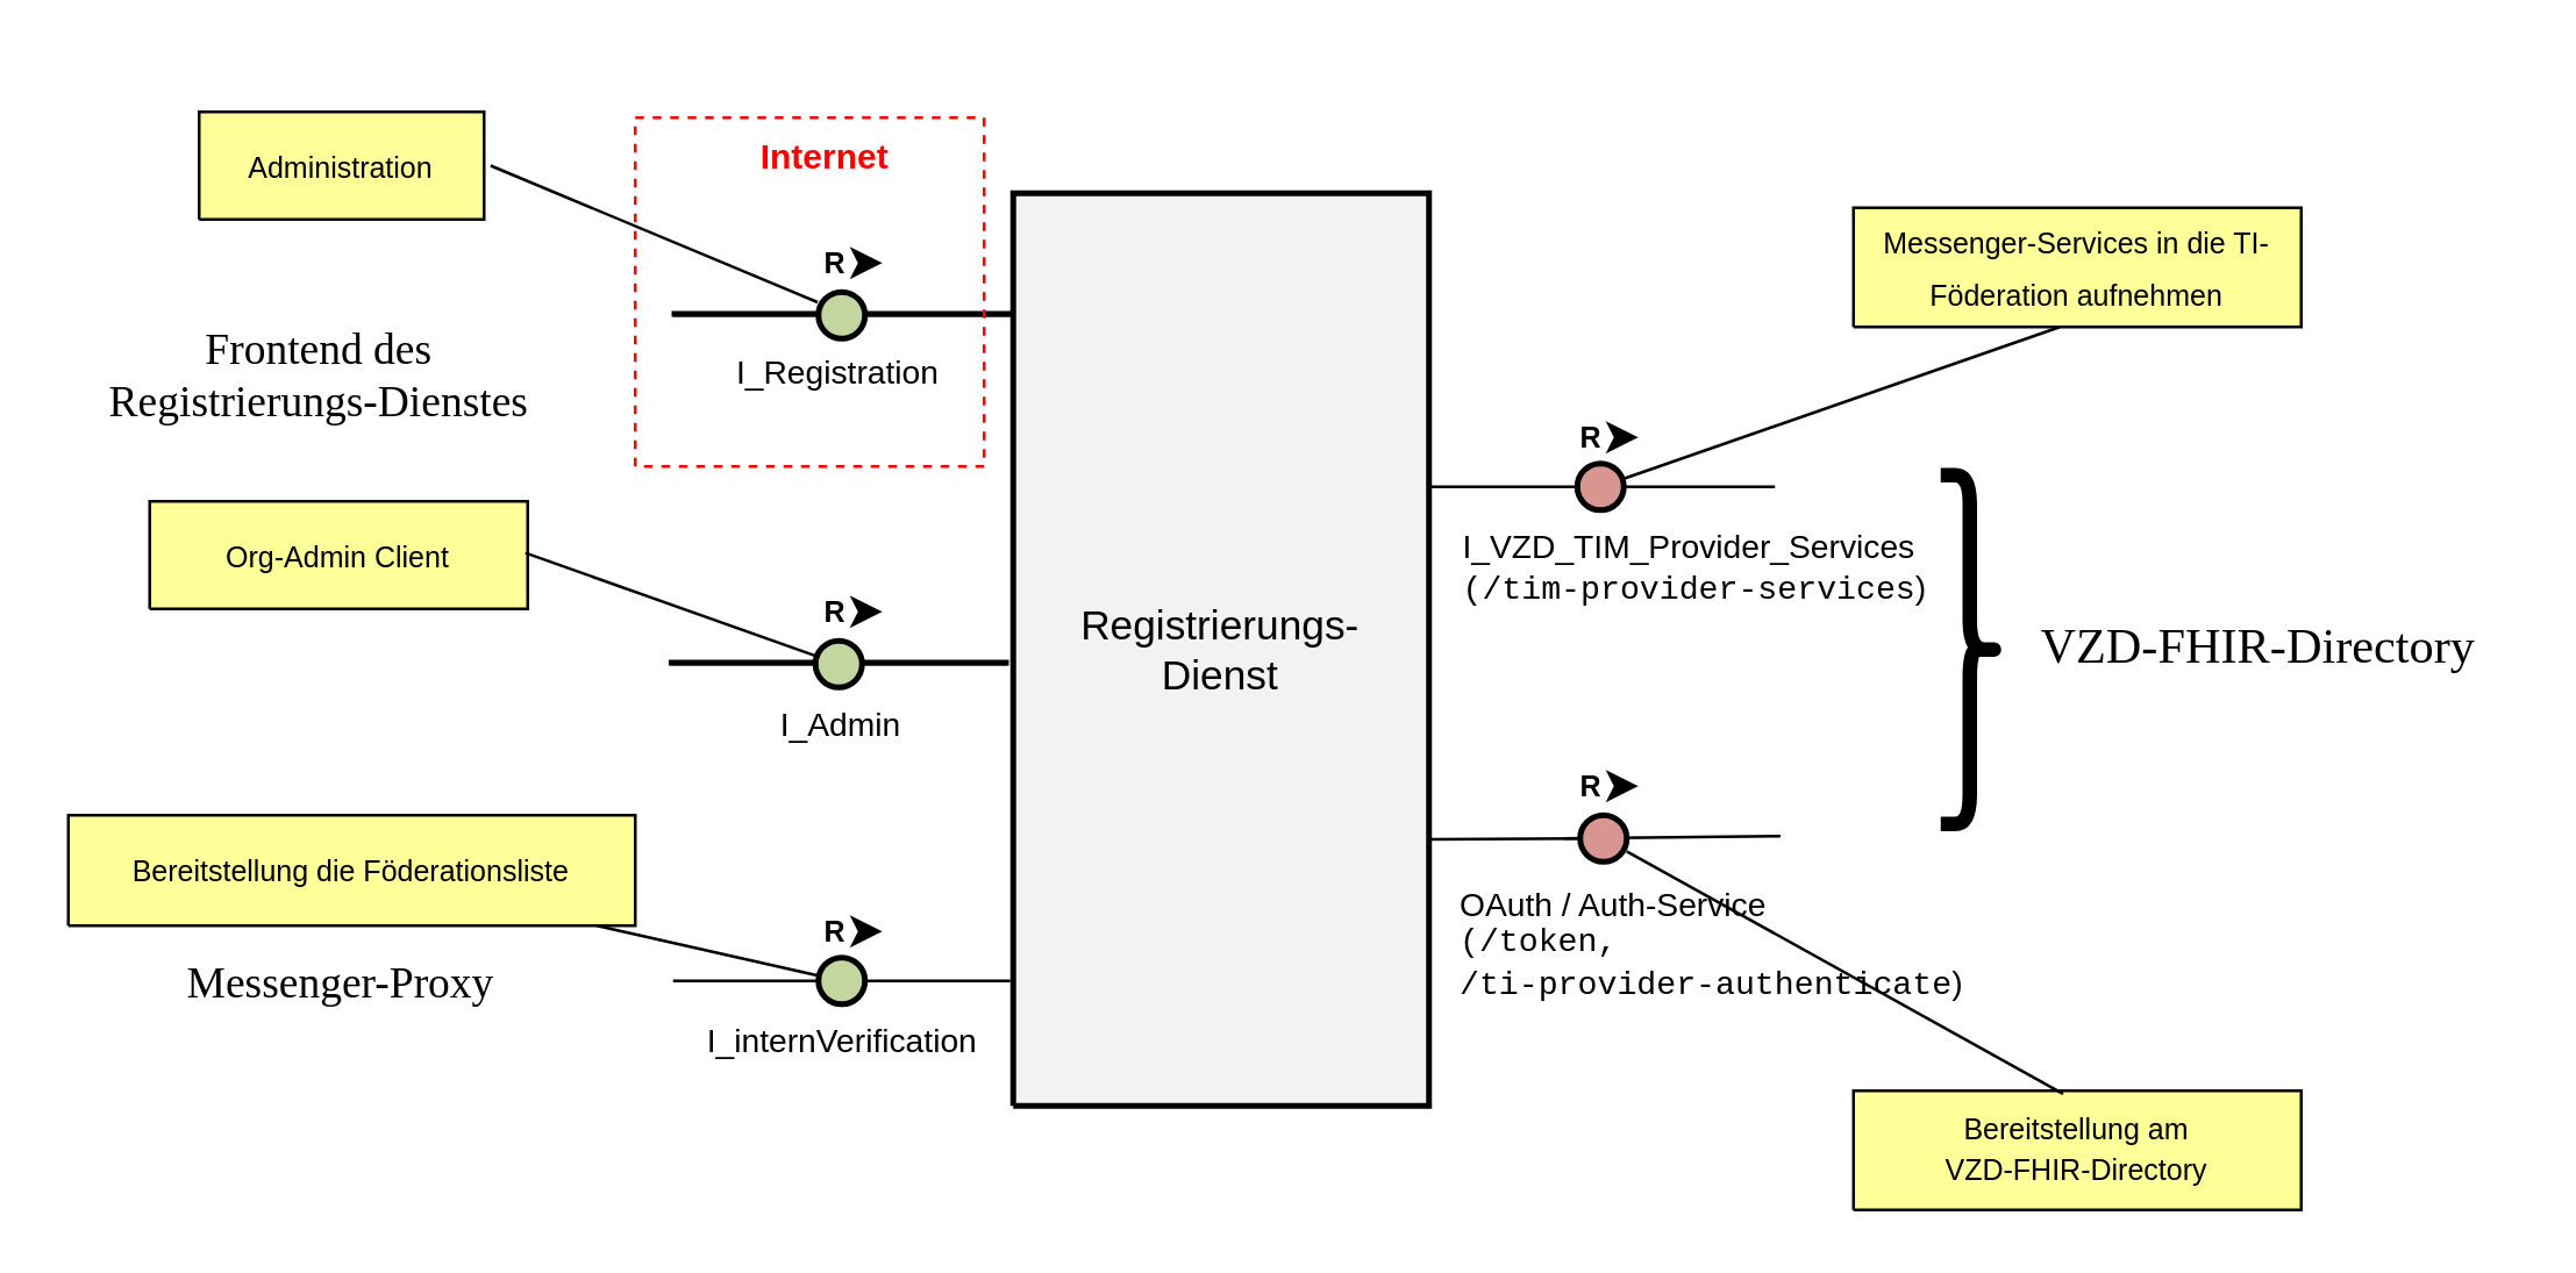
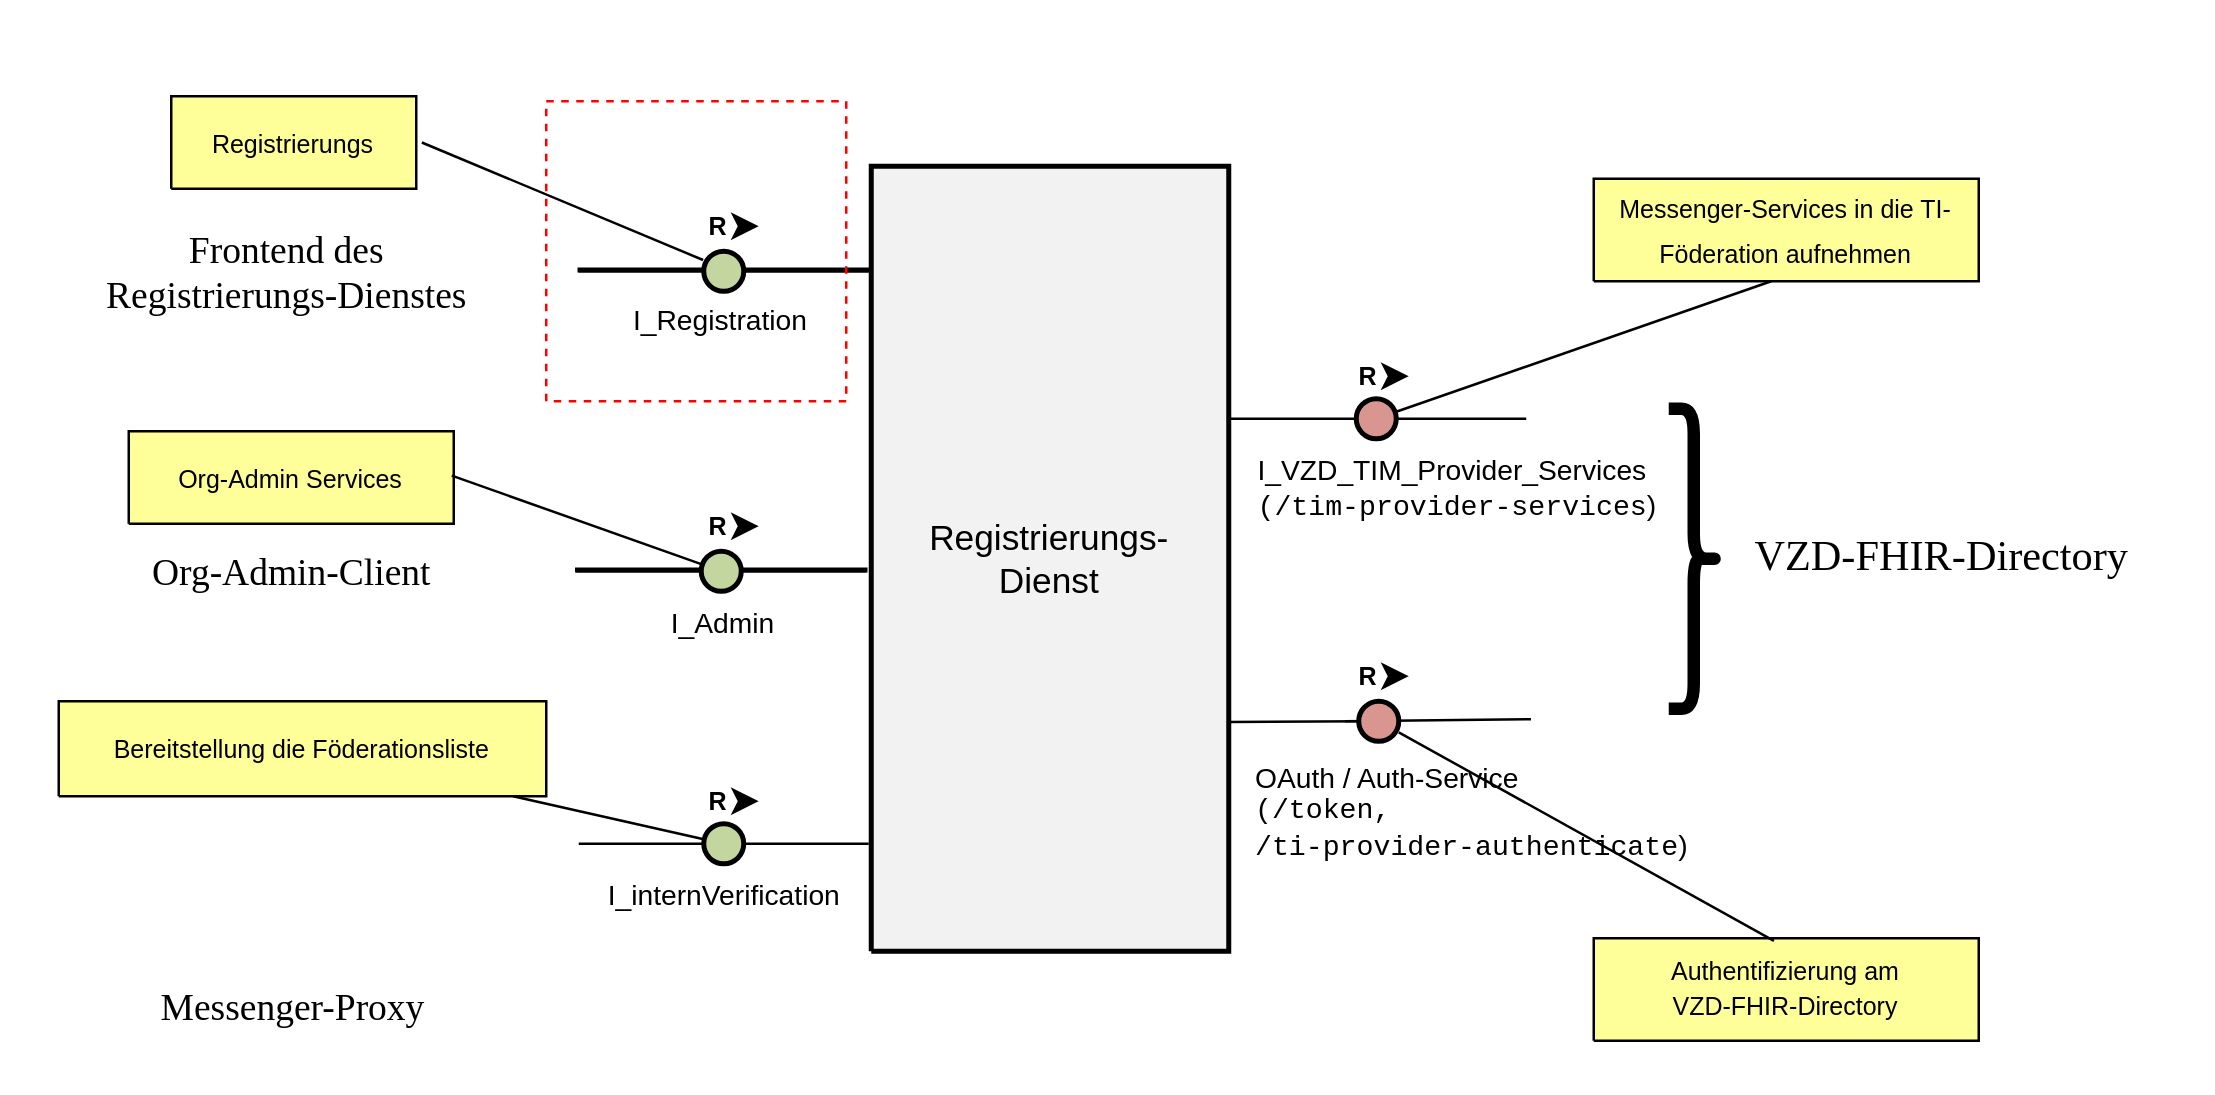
- <mxCell id="66" value="Internet" style="verticalAlign=middle;align=center;vsdxID=83;fillColor=none;gradientColor=none;shape=stencil(nZBLDoAgDERP0z3SIyjew0SURgSD+Lu9kMZoXLhwN9O+tukAlrNpJg1SzDH4QW/URgNYgZTkjA4UkwJUgGXng+6DX1zLfmoymdXo17xh5zmRJ6Q42BWCfc2oJfdAr+Yv+AP9Cb7OJ3H/2JG1HNGz/84klThPVCc=);strokeColor=none;points=[];labelBackgroundColor=none;rounded=0;html=1;whiteSpace=wrap;fontColor=#FF0000;fontStyle=1" parent="1" vertex="1"><mxGeometry x="239.5" y="40" width="87" height="28" as="geometry" /></mxCell>
- <mxCell id="6" value="&lt;div style=&quot;&quot;&gt;&lt;font style=&quot;font-family: Arial; color: rgb(0, 0, 0); direction: ltr; letter-spacing: 0px; line-height: 140%; opacity: 1;&quot;&gt;&lt;font style=&quot;font-size: 10px;&quot;&gt;Administration&lt;/font&gt;&lt;br&gt;&lt;/font&gt;&lt;/div&gt;" style="verticalAlign=middle;align=center;vsdxID=31;fillColor=#ffff99;gradientColor=none;shape=stencil(nZBLDoAgDERP0z3SIyjew0SURgSD+Lu9kMZoXLhwN9O+tukAlrNpJg1SzDH4QW/URgNYgZTkjA4UkwJUgGXng+6DX1zLfmoymdXo17xh5zmRJ6Q42BWCfc2oJfdAr+Yv+AP9Cb7OJ3H/2JG1HNGz/84klThPVCc=);strokeColor=#000000;points=[];labelBackgroundColor=none;rounded=0;html=1;whiteSpace=wrap;" parent="5" vertex="1"><mxGeometry x="-50" y="18" width="98" height="37" as="geometry" /></mxCell>
+ <mxCell id="6" value="&lt;div style=&quot;&quot;&gt;&lt;font style=&quot;font-family: Arial; color: rgb(0, 0, 0); direction: ltr; letter-spacing: 0px; line-height: 140%; opacity: 1;&quot;&gt;&lt;font style=&quot;font-size: 10px;&quot;&gt;Registrierungs&lt;/font&gt;&lt;br&gt;&lt;/font&gt;&lt;/div&gt;" style="verticalAlign=middle;align=center;vsdxID=31;fillColor=#ffff99;gradientColor=none;shape=stencil(nZBLDoAgDERP0z3SIyjew0SURgSD+Lu9kMZoXLhwN9O+tukAlrNpJg1SzDH4QW/URgNYgZTkjA4UkwJUgGXng+6DX1zLfmoymdXo17xh5zmRJ6Q42BWCfc2oJfdAr+Yv+AP9Cb7OJ3H/2JG1HNGz/84klThPVCc=);strokeColor=#000000;points=[];labelBackgroundColor=none;rounded=0;html=1;whiteSpace=wrap;" parent="5" vertex="1"><mxGeometry x="-50" y="18" width="98" height="37" as="geometry" /></mxCell>
- <mxCell id="21" value="&lt;div style=&quot;font-size: 15px;&quot;&gt;&lt;font style=&quot;font-size: 15px; font-family: Calibri; color: rgb(0, 0, 0); direction: ltr; letter-spacing: 0px; line-height: 120%; opacity: 1;&quot;&gt;Frontend des &lt;br&gt;Registrierungs-Dienstes&lt;br&gt;&lt;/font&gt;&lt;/div&gt;" style="verticalAlign=middle;align=center;vsdxID=83;fillColor=none;gradientColor=none;shape=stencil(nZBLDoAgDERP0z3SIyjew0SURgSD+Lu9kMZoXLhwN9O+tukAlrNpJg1SzDH4QW/URgNYgZTkjA4UkwJUgGXng+6DX1zLfmoymdXo17xh5zmRJ6Q42BWCfc2oJfdAr+Yv+AP9Cb7OJ3H/2JG1HNGz/84klThPVCc=);strokeColor=none;points=[];labelBackgroundColor=none;rounded=0;html=1;whiteSpace=wrap;" parent="1" vertex="1"><mxGeometry x="15.5" y="114" width="187" height="28" as="geometry" /></mxCell>
+ <mxCell id="21" value="&lt;div style=&quot;font-size: 15px;&quot;&gt;&lt;font style=&quot;font-size: 15px; font-family: Calibri; color: rgb(0, 0, 0); direction: ltr; letter-spacing: 0px; line-height: 120%; opacity: 1;&quot;&gt;Frontend des &lt;br&gt;Registrierungs-Dienstes&lt;br&gt;&lt;/font&gt;&lt;/div&gt;" style="verticalAlign=middle;align=center;vsdxID=83;fillColor=none;gradientColor=none;shape=stencil(nZBLDoAgDERP0z3SIyjew0SURgSD+Lu9kMZoXLhwN9O+tukAlrNpJg1SzDH4QW/URgNYgZTkjA4UkwJUgGXng+6DX1zLfmoymdXo17xh5zmRJ6Q42BWCfc2oJfdAr+Yv+AP9Cb7OJ3H/2JG1HNGz/84klThPVCc=);strokeColor=none;points=[];labelBackgroundColor=none;rounded=0;html=1;whiteSpace=wrap;" parent="1" vertex="1"><mxGeometry x="20.5" y="94" width="187" height="28" as="geometry" /></mxCell>
- <mxCell id="3" value="&lt;div style=&quot;&quot;&gt;&lt;font style=&quot;font-family: Arial; color: rgb(0, 0, 0); direction: ltr; letter-spacing: 0px; line-height: 140%; opacity: 1;&quot;&gt;&lt;font style=&quot;font-size: 10px;&quot;&gt;Org-Admin Client&lt;/font&gt;&lt;br&gt;&lt;/font&gt;&lt;/div&gt;" style="verticalAlign=middle;align=center;vsdxID=99;fillColor=#ffff99;gradientColor=none;shape=stencil(nZBLDoAgDERP0z3SIyjew0SURgSD+Lu9kMZoXLhwN9O+tukAlrNpJg1SzDH4QW/URgNYgZTkjA4UkwJUgGXng+6DX1zLfmoymdXo17xh5zmRJ6Q42BWCfc2oJfdAr+Yv+AP9Cb7OJ3H/2JG1HNGz/84klThPVCc=);strokeColor=#000000;points=[];labelBackgroundColor=none;rounded=0;html=1;whiteSpace=wrap;" parent="2" vertex="1"><mxGeometry x="-66" y="18" width="130" height="37" as="geometry" /></mxCell>
+ <mxCell id="3" value="&lt;div style=&quot;&quot;&gt;&lt;font style=&quot;font-family: Arial; color: rgb(0, 0, 0); direction: ltr; letter-spacing: 0px; line-height: 140%; opacity: 1;&quot;&gt;&lt;font style=&quot;font-size: 10px;&quot;&gt;Org-Admin Services&lt;/font&gt;&lt;br&gt;&lt;/font&gt;&lt;/div&gt;" style="verticalAlign=middle;align=center;vsdxID=99;fillColor=#ffff99;gradientColor=none;shape=stencil(nZBLDoAgDERP0z3SIyjew0SURgSD+Lu9kMZoXLhwN9O+tukAlrNpJg1SzDH4QW/URgNYgZTkjA4UkwJUgGXng+6DX1zLfmoymdXo17xh5zmRJ6Q42BWCfc2oJfdAr+Yv+AP9Cb7OJ3H/2JG1HNGz/84klThPVCc=);strokeColor=#000000;points=[];labelBackgroundColor=none;rounded=0;html=1;whiteSpace=wrap;" parent="2" vertex="1"><mxGeometry x="-66" y="18" width="130" height="37" as="geometry" /></mxCell>
+ <mxCell id="33" value="&lt;div style=&quot;&quot;&gt;&lt;font style=&quot;font-family: Calibri; color: rgb(0, 0, 0); direction: ltr; letter-spacing: 0px; line-height: 120%; opacity: 1;&quot;&gt;&lt;font style=&quot;font-size: 15px;&quot;&gt;Org-Admin-Client&lt;/font&gt;&lt;br&gt;&lt;/font&gt;&lt;/div&gt;" style="verticalAlign=middle;align=center;vsdxID=96;fillColor=none;gradientColor=none;shape=stencil(nZBLDoAgDERP0z3SIyjew0SURgSD+Lu9kMZoXLhwN9O+tukAlrNpJg1SzDH4QW/URgNYgZTkjA4UkwJUgGXng+6DX1zLfmoymdXo17xh5zmRJ6Q42BWCfc2oJfdAr+Yv+AP9Cb7OJ3H/2JG1HNGz/84klThPVCc=);strokeColor=none;points=[];labelBackgroundColor=none;rounded=0;html=1;whiteSpace=wrap;" parent="1" vertex="1"><mxGeometry x="23" y="215" width="187" height="28" as="geometry" /></mxCell>
- <mxCell id="20" value="&lt;div style=&quot;&quot;&gt;&lt;font style=&quot;font-family: Calibri; color: rgb(0, 0, 0); direction: ltr; letter-spacing: 0px; line-height: 120%; opacity: 1;&quot;&gt;&lt;font style=&quot;font-size: 15px;&quot;&gt;Messenger-Proxy&lt;/font&gt;&lt;br&gt;&lt;/font&gt;&lt;/div&gt;" style="verticalAlign=middle;align=center;vsdxID=80;fillColor=none;gradientColor=none;shape=stencil(nZBLDoAgDERP0z3SIyjew0SURgSD+Lu9kMZoXLhwN9O+tukAlrNpJg1SzDH4QW/URgNYgZTkjA4UkwJUgGXng+6DX1zLfmoymdXo17xh5zmRJ6Q42BWCfc2oJfdAr+Yv+AP9Cb7OJ3H/2JG1HNGz/84klThPVCc=);strokeColor=none;points=[];labelBackgroundColor=none;rounded=0;html=1;whiteSpace=wrap;" parent="1" vertex="1"><mxGeometry x="38.5" y="324" width="156" height="28" as="geometry" /></mxCell>
+ <mxCell id="20" value="&lt;div style=&quot;&quot;&gt;&lt;font style=&quot;font-family: Calibri; color: rgb(0, 0, 0); direction: ltr; letter-spacing: 0px; line-height: 120%; opacity: 1;&quot;&gt;&lt;font style=&quot;font-size: 15px;&quot;&gt;Messenger-Proxy&lt;/font&gt;&lt;br&gt;&lt;/font&gt;&lt;/div&gt;" style="verticalAlign=middle;align=center;vsdxID=80;fillColor=none;gradientColor=none;shape=stencil(nZBLDoAgDERP0z3SIyjew0SURgSD+Lu9kMZoXLhwN9O+tukAlrNpJg1SzDH4QW/URgNYgZTkjA4UkwJUgGXng+6DX1zLfmoymdXo17xh5zmRJ6Q42BWCfc2oJfdAr+Yv+AP9Cb7OJ3H/2JG1HNGz/84klThPVCc=);strokeColor=none;points=[];labelBackgroundColor=none;rounded=0;html=1;whiteSpace=wrap;" parent="1" vertex="1"><mxGeometry x="38.5" y="389" width="156" height="28" as="geometry" /></mxCell>
- <mxCell id="23" value="&lt;div style=&quot;font-size: 10px;&quot;&gt;&lt;font style=&quot;font-size: 10px; font-family: Arial; color: rgb(0, 0, 0); direction: ltr; letter-spacing: 0px; line-height: 140%; opacity: 1;&quot;&gt;Bereitstellung am &lt;br&gt;VZD-FHIR-Directory&lt;br&gt;&lt;/font&gt;&lt;/div&gt;" style="verticalAlign=middle;align=center;vsdxID=87;fillColor=#ffff99;gradientColor=none;shape=stencil(nZBLDoAgDERP0z3SIyjew0SURgSD+Lu9kMZoXLhwN9O+tukAlrNpJg1SzDH4QW/URgNYgZTkjA4UkwJUgGXng+6DX1zLfmoymdXo17xh5zmRJ6Q42BWCfc2oJfdAr+Yv+AP9Cb7OJ3H/2JG1HNGz/84klThPVCc=);strokeColor=#000000;points=[];labelBackgroundColor=none;rounded=0;html=1;whiteSpace=wrap;" parent="22" vertex="1"><mxGeometry x="-52" y="16.84" width="154" height="41" as="geometry" /></mxCell>
+ <mxCell id="23" value="&lt;div style=&quot;font-size: 10px;&quot;&gt;&lt;font style=&quot;font-size: 10px; font-family: Arial; color: rgb(0, 0, 0); direction: ltr; letter-spacing: 0px; line-height: 140%; opacity: 1;&quot;&gt;Authentifizierung am &lt;br&gt;VZD-FHIR-Directory&lt;br&gt;&lt;/font&gt;&lt;/div&gt;" style="verticalAlign=middle;align=center;vsdxID=87;fillColor=#ffff99;gradientColor=none;shape=stencil(nZBLDoAgDERP0z3SIyjew0SURgSD+Lu9kMZoXLhwN9O+tukAlrNpJg1SzDH4QW/URgNYgZTkjA4UkwJUgGXng+6DX1zLfmoymdXo17xh5zmRJ6Q42BWCfc2oJfdAr+Yv+AP9Cb7OJ3H/2JG1HNGz/84klThPVCc=);strokeColor=#000000;points=[];labelBackgroundColor=none;rounded=0;html=1;whiteSpace=wrap;" parent="22" vertex="1"><mxGeometry x="-52" y="16.84" width="154" height="41" as="geometry" /></mxCell>
